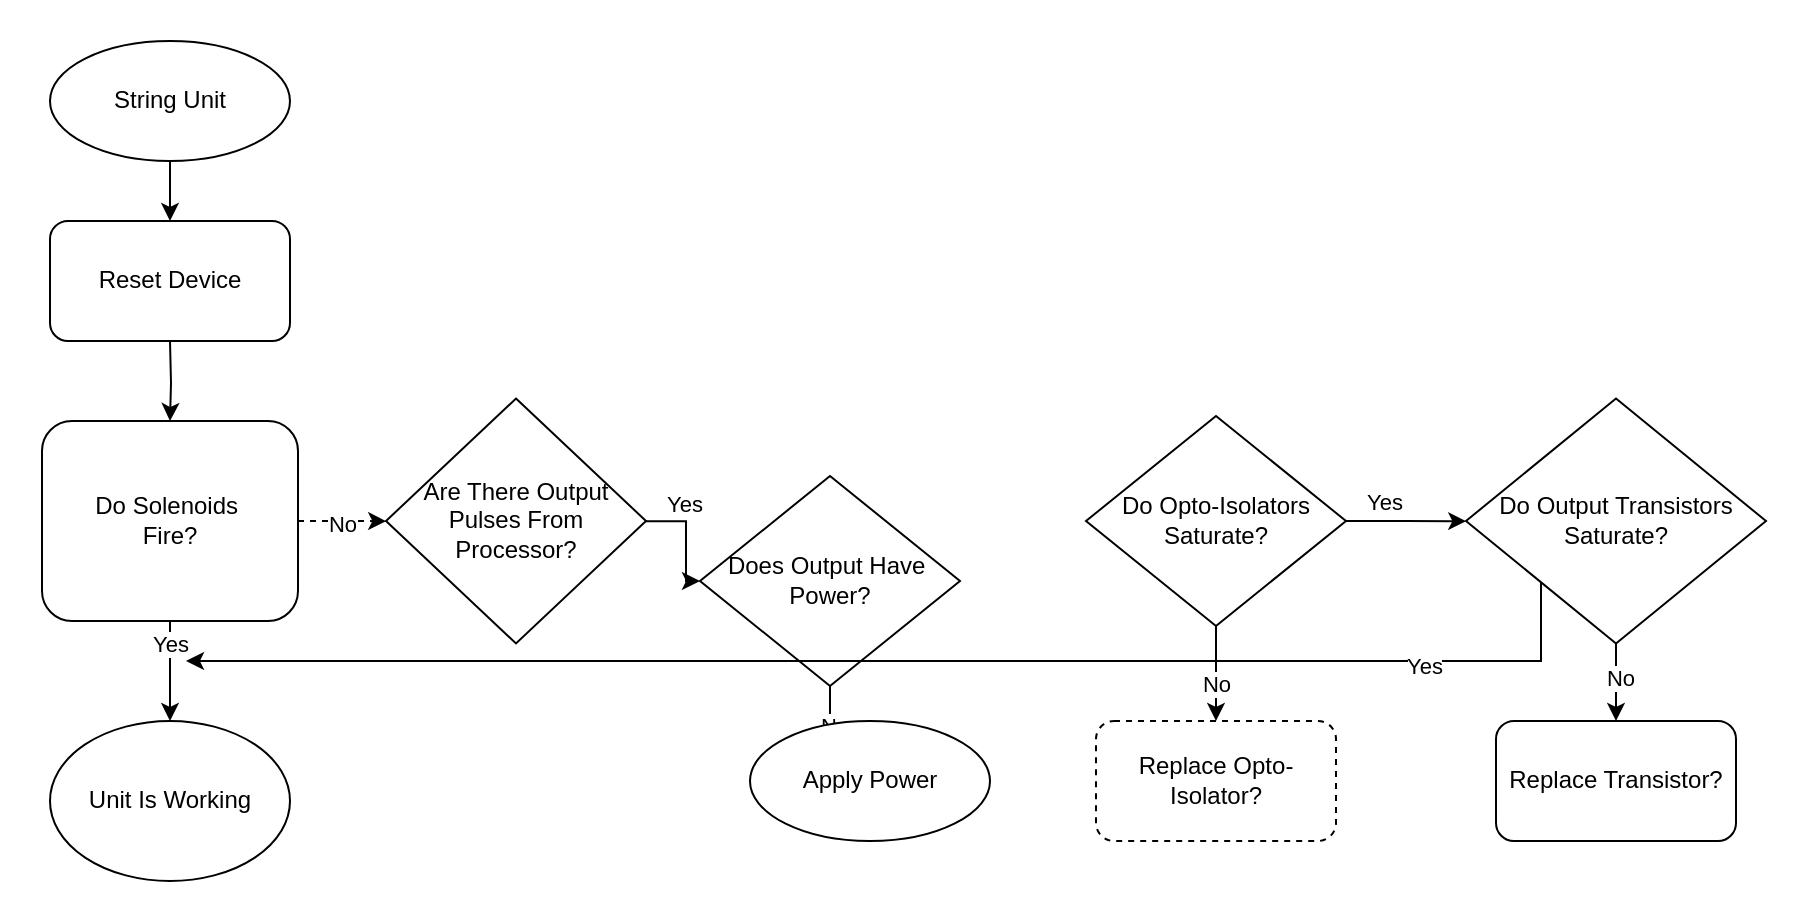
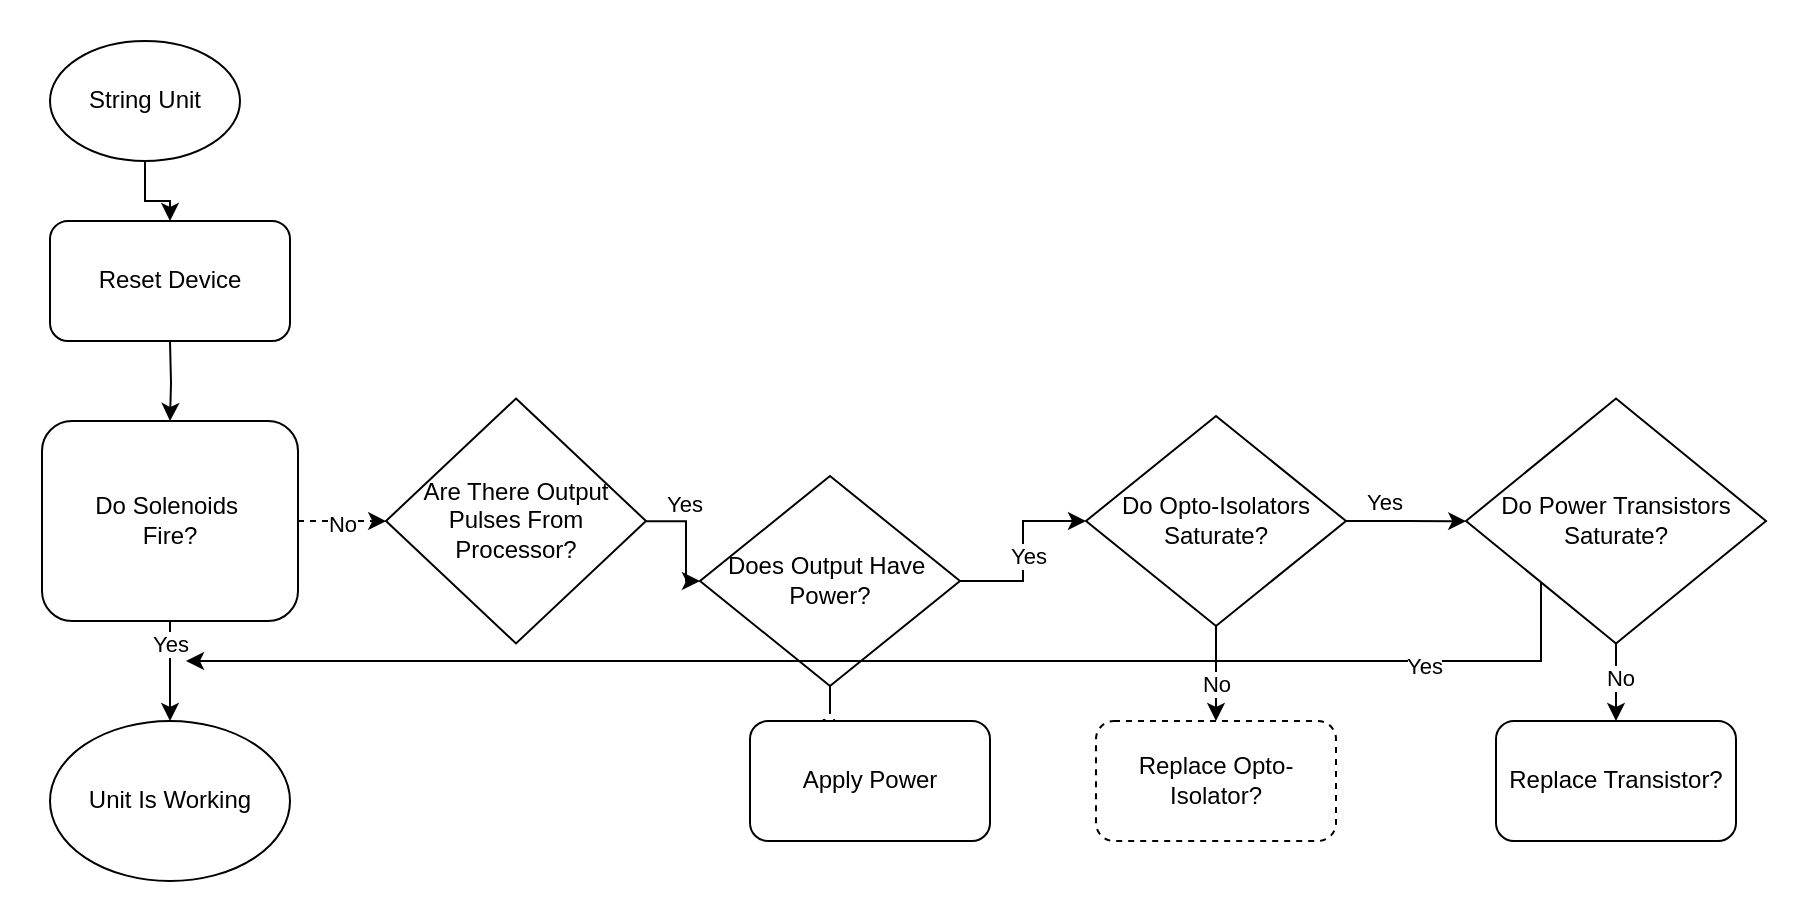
- <mxCell id="3" value="String Unit" style="ellipse;whiteSpace=wrap;html=1;" vertex="1" parent="1"><mxGeometry x="24.5" y="20" width="120" height="60" as="geometry" /></mxCell>
+ <mxCell id="3" value="String Unit" style="ellipse;whiteSpace=wrap;html=1;" vertex="1" parent="1"><mxGeometry x="24.5" y="20" width="95" height="60" as="geometry" /></mxCell>
- <mxCell id="30" value="Do Output Transistors&lt;div&gt;Saturate?&lt;/div&gt;" style="rhombus;whiteSpace=wrap;html=1;" vertex="1" parent="1"><mxGeometry x="732.5" y="198.75" width="150" height="122.5" as="geometry" /></mxCell>
+ <mxCell id="30" value="Do Power Transistors&lt;div&gt;Saturate?&lt;/div&gt;" style="rhombus;whiteSpace=wrap;html=1;" vertex="1" parent="1"><mxGeometry x="732.5" y="198.75" width="150" height="122.5" as="geometry" /></mxCell>
+ <mxCell id="16" value="" style="edgeStyle=orthogonalEdgeStyle;rounded=0;orthogonalLoop=1;jettySize=auto;html=1;" edge="1" parent="1" source="18" target="24"><mxGeometry relative="1" as="geometry" /></mxCell>
+ <mxCell id="17" value="Yes" style="edgeLabel;html=1;align=center;verticalAlign=middle;resizable=0;points=[];" vertex="1" connectable="0" parent="16"><mxGeometry x="-0.302" y="-2" relative="1" as="geometry"><mxPoint y="-12" as="offset" /></mxGeometry></mxCell>
- <mxCell id="19" value="Apply Power" style="ellipse;whiteSpace=wrap;html=1;" vertex="1" parent="1"><mxGeometry x="374.5" y="360" width="120" height="60" as="geometry" /></mxCell>
+ <mxCell id="19" value="Apply Power" style="rounded=1;whiteSpace=wrap;html=1;" vertex="1" parent="1"><mxGeometry x="374.5" y="360" width="120" height="60" as="geometry" /></mxCell>
